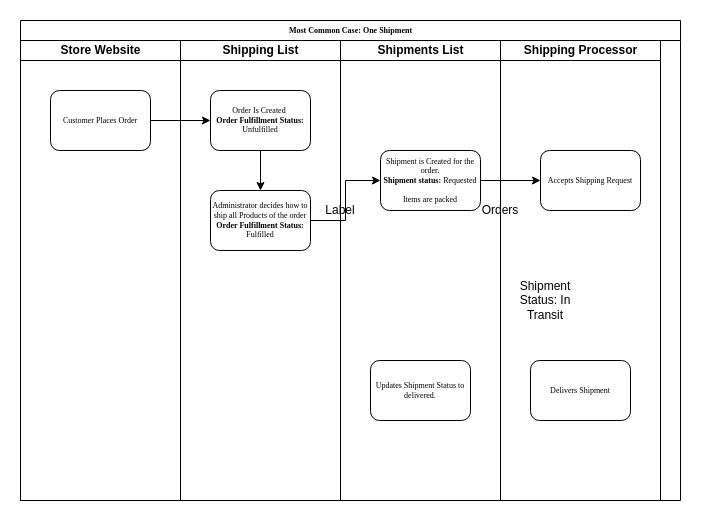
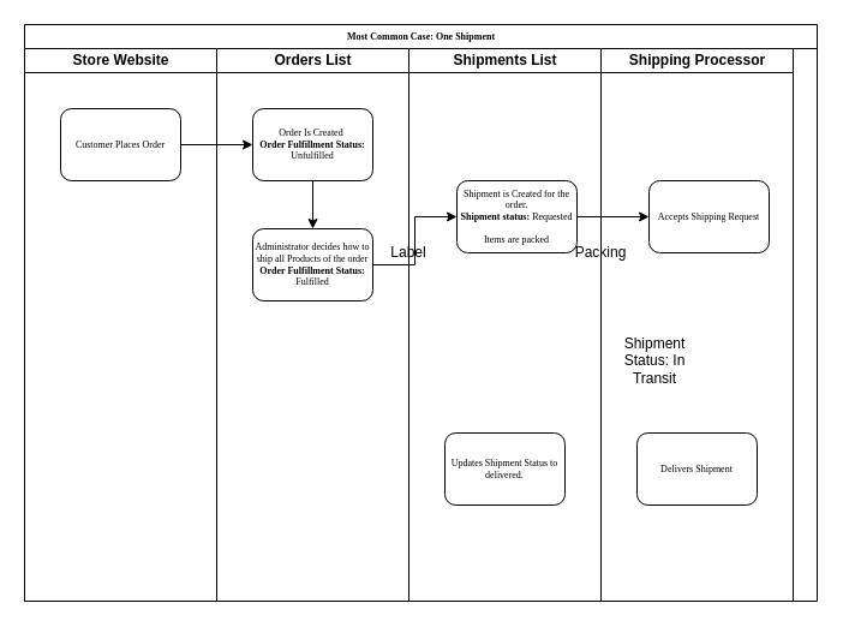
- <mxCell id="5" value="Shipping List" style="swimlane;html=1;startSize=20;" parent="2" vertex="1"><mxGeometry x="160" y="20" width="160" height="460" as="geometry" /></mxCell>
+ <mxCell id="5" value="Orders List" style="swimlane;html=1;startSize=20;" parent="2" vertex="1"><mxGeometry x="160" y="20" width="160" height="460" as="geometry" /></mxCell>
- <mxCell id="15" value="Orders" style="text;html=1;strokeColor=none;fillColor=none;align=center;verticalAlign=middle;whiteSpace=wrap;rounded=0;" vertex="1" parent="12"><mxGeometry x="-20" y="160" width="40" height="20" as="geometry" /></mxCell>
+ <mxCell id="15" value="Packing" style="text;html=1;strokeColor=none;fillColor=none;align=center;verticalAlign=middle;whiteSpace=wrap;rounded=0;" vertex="1" parent="12"><mxGeometry x="-20" y="160" width="40" height="20" as="geometry" /></mxCell>
